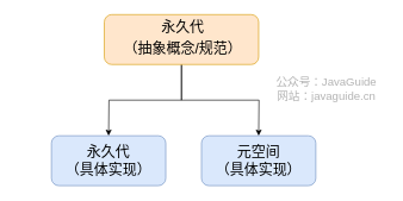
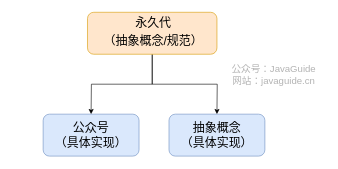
- <mxCell id="6" value="&lt;span style=&quot;font-size: 20px&quot;&gt;永久代&lt;/span&gt;&lt;br style=&quot;font-size: 20px&quot;&gt;&lt;span style=&quot;font-size: 20px&quot;&gt;（具体实现）&lt;/span&gt;" style="rounded=1;whiteSpace=wrap;html=1;fillColor=#dae8fc;strokeColor=#6c8ebf;sketch=0;" parent="1" vertex="1"><mxGeometry x="71" y="190" width="160" height="70" as="geometry" /></mxCell>
+ <mxCell id="6" value="&lt;span style=&quot;font-size: 20px&quot;&gt;公众号&lt;/span&gt;&lt;br style=&quot;font-size: 20px&quot;&gt;&lt;span style=&quot;font-size: 20px&quot;&gt;（具体实现）&lt;/span&gt;" style="rounded=1;whiteSpace=wrap;html=1;fillColor=#dae8fc;strokeColor=#6c8ebf;sketch=0;" parent="1" vertex="1"><mxGeometry x="71" y="190" width="160" height="70" as="geometry" /></mxCell>
- <mxCell id="7" value="&lt;span style=&quot;font-size: 20px&quot;&gt;元空间&lt;/span&gt;&lt;br style=&quot;font-size: 20px&quot;&gt;&lt;span style=&quot;font-size: 20px&quot;&gt;（具体实现）&lt;/span&gt;" style="rounded=1;whiteSpace=wrap;html=1;fillColor=#dae8fc;strokeColor=#6c8ebf;sketch=0;" parent="1" vertex="1"><mxGeometry x="281" y="190" width="160" height="70" as="geometry" /></mxCell>
+ <mxCell id="7" value="&lt;span style=&quot;font-size: 20px&quot;&gt;抽象概念&lt;/span&gt;&lt;br style=&quot;font-size: 20px&quot;&gt;&lt;span style=&quot;font-size: 20px&quot;&gt;（具体实现）&lt;/span&gt;" style="rounded=1;whiteSpace=wrap;html=1;fillColor=#dae8fc;strokeColor=#6c8ebf;sketch=0;" parent="1" vertex="1"><mxGeometry x="281" y="190" width="160" height="70" as="geometry" /></mxCell>
